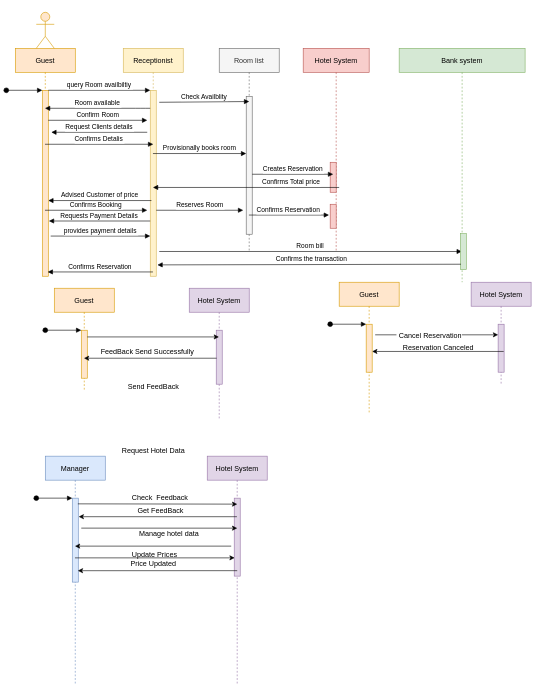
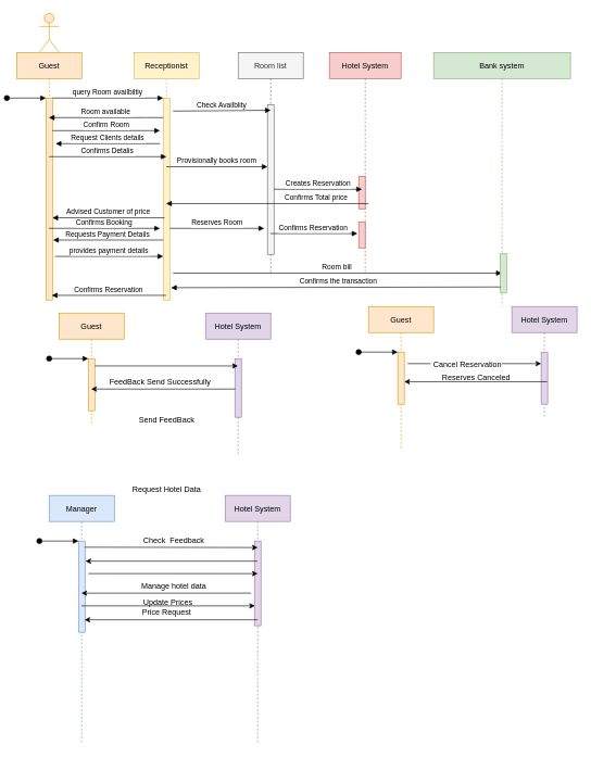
- <mxCell id="57" value="Reservation Canceled" style="text;html=1;align=center;verticalAlign=middle;resizable=0;points=[];autosize=1;strokeColor=none;fillColor=none;" parent="1" vertex="1"><mxGeometry x="660" y="570" width="130" height="20" as="geometry" /></mxCell>
+ <mxCell id="57" value="Reserves Canceled" style="text;html=1;align=center;verticalAlign=middle;resizable=0;points=[];autosize=1;strokeColor=none;fillColor=none;" parent="1" vertex="1"><mxGeometry x="660" y="570" width="130" height="20" as="geometry" /></mxCell>
- <mxCell id="61" value="Get FeedBack" style="text;html=1;align=center;verticalAlign=middle;resizable=0;points=[];autosize=1;strokeColor=none;fillColor=none;" parent="1" vertex="1"><mxGeometry x="217" y="842" width="90" height="20" as="geometry" /></mxCell>
- <mxCell id="63" value="&lt;span style=&quot;background-color: rgb(255 , 255 , 255)&quot;&gt;Manage hotel data&lt;/span&gt;" style="text;html=1;align=center;verticalAlign=middle;resizable=0;points=[];autosize=1;strokeColor=none;fillColor=none;" parent="1" vertex="1"><mxGeometry x="221" y="880" width="110" height="20" as="geometry" /></mxCell>
+ <mxCell id="63" value="&lt;span style=&quot;background-color: rgb(255 , 255 , 255)&quot;&gt;Manage hotel data&lt;/span&gt;" style="text;html=1;align=center;verticalAlign=middle;resizable=0;points=[];autosize=1;strokeColor=none;fillColor=none;" parent="1" vertex="1"><mxGeometry x="206" y="890" width="110" height="20" as="geometry" /></mxCell>
- <mxCell id="67" value="Price Updated" style="text;html=1;align=center;verticalAlign=middle;resizable=0;points=[];autosize=1;strokeColor=none;fillColor=none;" parent="1" vertex="1"><mxGeometry x="205" y="930" width="90" height="20" as="geometry" /></mxCell>
+ <mxCell id="67" value="Price Request" style="text;html=1;align=center;verticalAlign=middle;resizable=0;points=[];autosize=1;strokeColor=none;fillColor=none;" parent="1" vertex="1"><mxGeometry x="205" y="930" width="90" height="20" as="geometry" /></mxCell>
